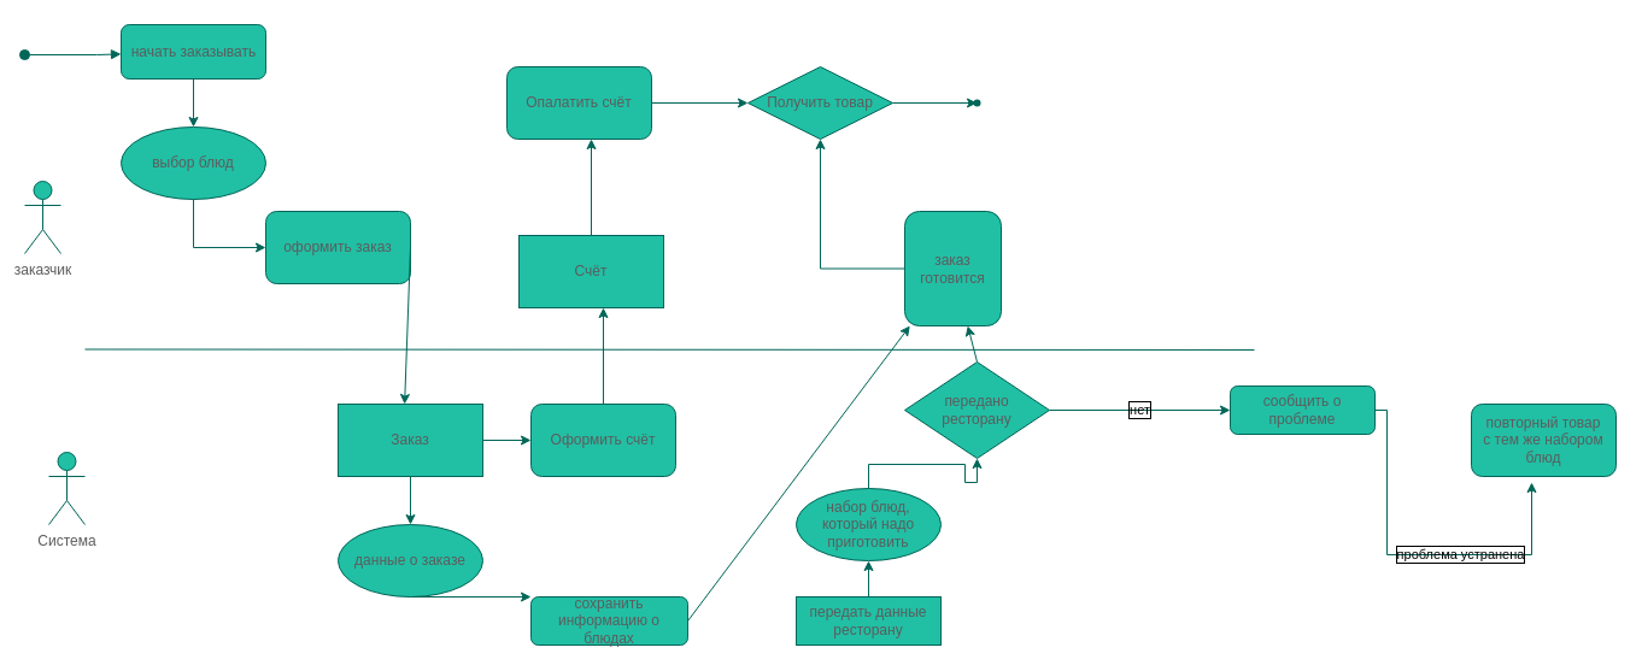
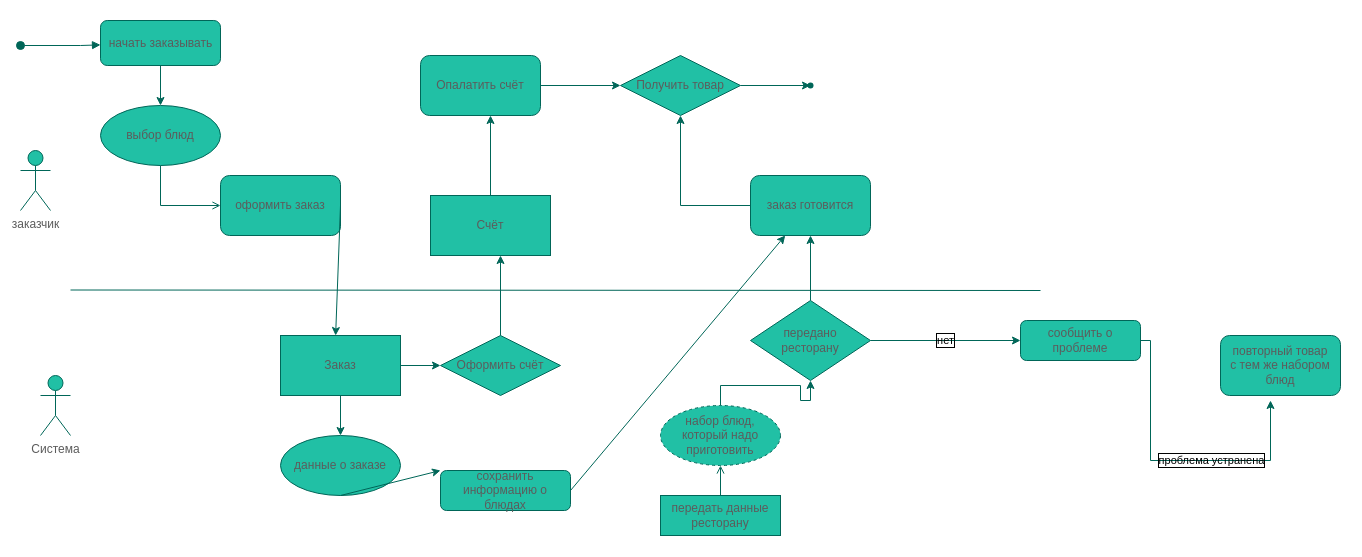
- <mxCell id="8" value="" style="endArrow=classic;html=1;rounded=0;exitX=0.5;exitY=1;exitDx=0;exitDy=0;labelBackgroundColor=none;strokeColor=#006658;fontColor=default;" parent="1" source="7" target="9" edge="1"><mxGeometry width="50" height="50" relative="1" as="geometry"><mxPoint x="310" y="265" as="sourcePoint" /><mxPoint x="240" y="215" as="targetPoint" /><Array as="points"><mxPoint x="160" y="205" /></Array></mxGeometry></mxCell>
+ <mxCell id="8" value="" style="endArrow=open;html=1;rounded=0;exitX=0.5;exitY=1;exitDx=0;exitDy=0;labelBackgroundColor=none;strokeColor=#006658;fontColor=default;" parent="1" source="7" target="9" edge="1"><mxGeometry width="50" height="50" relative="1" as="geometry"><mxPoint x="310" y="265" as="sourcePoint" /><mxPoint x="240" y="215" as="targetPoint" /><Array as="points"><mxPoint x="160" y="205" /></Array></mxGeometry></mxCell>
- <mxCell id="24" value="заказ готовится" style="rounded=1;whiteSpace=wrap;html=1;labelBackgroundColor=none;fillColor=#21C0A5;strokeColor=#006658;fontColor=#5C5C5C;" parent="1" vertex="1"><mxGeometry x="750" y="175" width="80" height="95" as="geometry" /></mxCell>
+ <mxCell id="24" value="заказ готовится" style="rounded=1;whiteSpace=wrap;html=1;labelBackgroundColor=none;fillColor=#21C0A5;strokeColor=#006658;fontColor=#5C5C5C;" parent="1" vertex="1"><mxGeometry x="750" y="175" width="120" height="60" as="geometry" /></mxCell>
- <mxCell id="32" value="Оформить счёт" style="rounded=1;whiteSpace=wrap;html=1;strokeColor=#006658;fontColor=#5C5C5C;fillColor=#21C0A5;" vertex="1" parent="1"><mxGeometry x="440" y="335" width="120" height="60" as="geometry" /></mxCell>
+ <mxCell id="32" value="Оформить счёт" style="rhombus;whiteSpace=wrap;html=1;strokeColor=#006658;fontColor=#5C5C5C;fillColor=#21C0A5;" vertex="1" parent="1"><mxGeometry x="440" y="335" width="120" height="60" as="geometry" /></mxCell>
- <mxCell id="18" value="набор блюд, который надо приготовить" style="ellipse;whiteSpace=wrap;html=1;labelBackgroundColor=none;fillColor=#21C0A5;strokeColor=#006658;fontColor=#5C5C5C;" parent="1" vertex="1"><mxGeometry x="660" y="405" width="120" height="60" as="geometry" /></mxCell>
+ <mxCell id="18" value="набор блюд, который надо приготовить" style="ellipse;whiteSpace=wrap;html=1;labelBackgroundColor=none;fillColor=#21C0A5;strokeColor=#006658;fontColor=#5C5C5C;dashed=1;" parent="1" vertex="1"><mxGeometry x="660" y="405" width="120" height="60" as="geometry" /></mxCell>
- <mxCell id="16" value="" style="endArrow=classic;html=1;rounded=0;exitX=0.5;exitY=0;exitDx=0;exitDy=0;entryX=0.5;entryY=1;entryDx=0;entryDy=0;labelBackgroundColor=none;strokeColor=#006658;fontColor=default;" parent="1" source="14" target="18" edge="1"><mxGeometry width="50" height="50" relative="1" as="geometry"><mxPoint x="870" y="570" as="sourcePoint" /><mxPoint x="770" y="670" as="targetPoint" /></mxGeometry></mxCell>
+ <mxCell id="16" value="" style="endArrow=open;html=1;rounded=0;exitX=0.5;exitY=0;exitDx=0;exitDy=0;entryX=0.5;entryY=1;entryDx=0;entryDy=0;labelBackgroundColor=none;strokeColor=#006658;fontColor=default;" parent="1" source="14" target="18" edge="1"><mxGeometry width="50" height="50" relative="1" as="geometry"><mxPoint x="870" y="570" as="sourcePoint" /><mxPoint x="770" y="670" as="targetPoint" /></mxGeometry></mxCell>
- <mxCell id="13" value="сохранить информацию о блюдах" style="rounded=1;whiteSpace=wrap;html=1;labelBackgroundColor=none;fillColor=#21C0A5;strokeColor=#006658;fontColor=#5C5C5C;" parent="1" vertex="1"><mxGeometry x="440" y="495" width="130" height="40" as="geometry" /></mxCell>
+ <mxCell id="13" value="сохранить информацию о блюдах" style="rounded=1;whiteSpace=wrap;html=1;labelBackgroundColor=none;fillColor=#21C0A5;strokeColor=#006658;fontColor=#5C5C5C;" parent="1" vertex="1"><mxGeometry x="440" y="470" width="130" height="40" as="geometry" /></mxCell>
